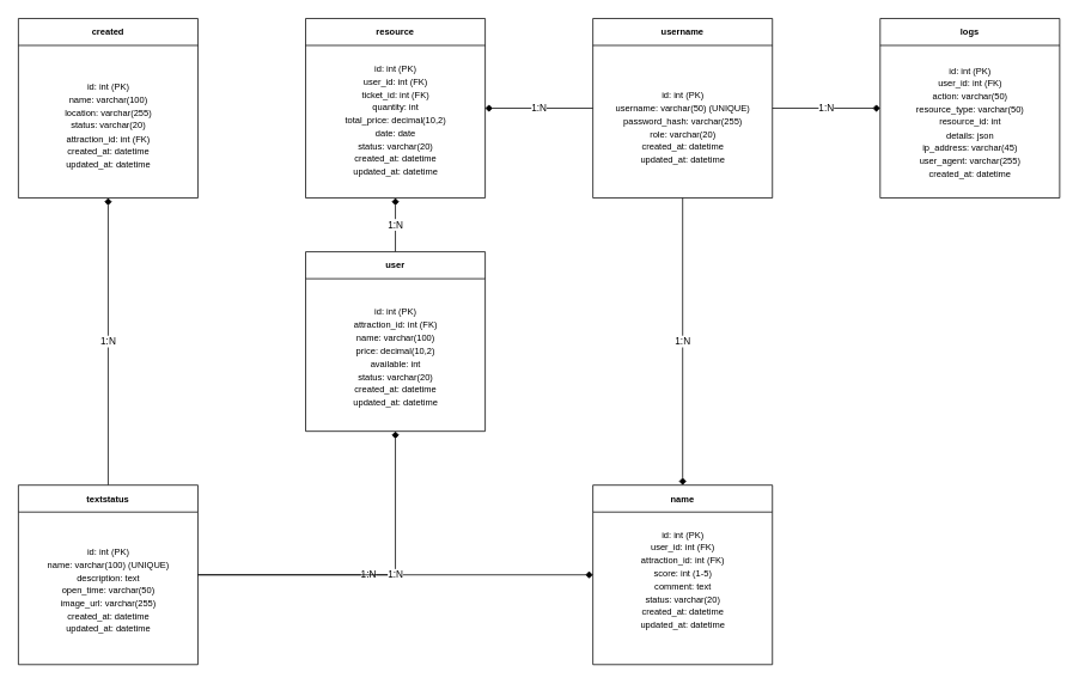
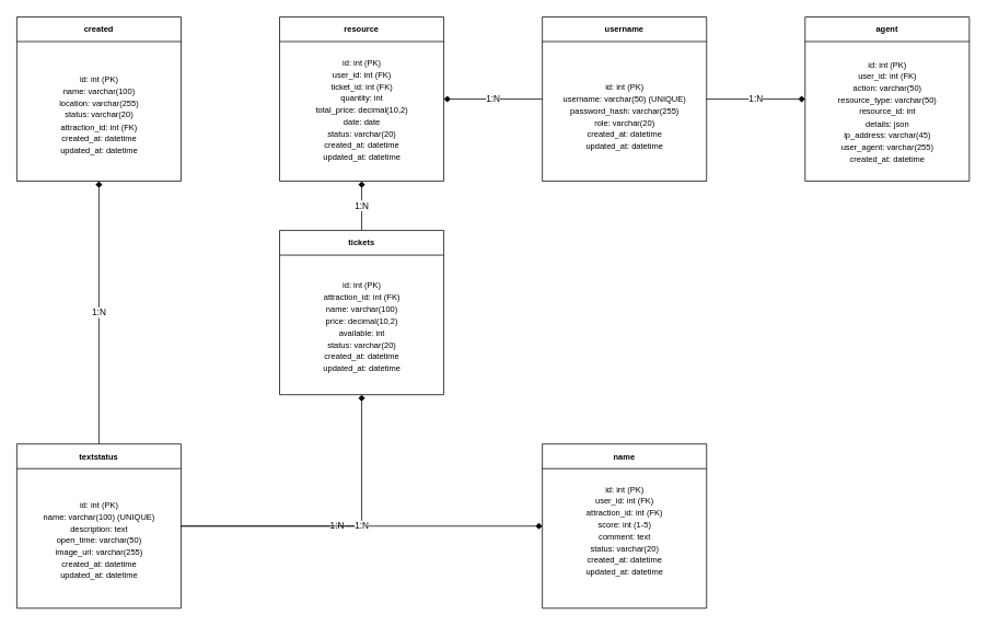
- <mxCell id="19" value="&lt;b&gt;logs&lt;/b&gt;" style="shape=table;startSize=30;container=1;collapsible=0;childLayout=tableLayout;fontSize=10;whiteSpace=wrap;html=1;" parent="18" vertex="1"><mxGeometry width="200" height="200" as="geometry" /></mxCell>
+ <mxCell id="19" value="&lt;b&gt;agent&lt;/b&gt;" style="shape=table;startSize=30;container=1;collapsible=0;childLayout=tableLayout;fontSize=10;whiteSpace=wrap;html=1;" parent="18" vertex="1"><mxGeometry width="200" height="200" as="geometry" /></mxCell>
- <mxCell id="22" value="&lt;b&gt;user&lt;/b&gt;" style="shape=table;startSize=30;container=1;collapsible=0;childLayout=tableLayout;fontSize=10;whiteSpace=wrap;html=1;" parent="21" vertex="1"><mxGeometry width="200" height="200" as="geometry" /></mxCell>
+ <mxCell id="22" value="&lt;b&gt;tickets&lt;/b&gt;" style="shape=table;startSize=30;container=1;collapsible=0;childLayout=tableLayout;fontSize=10;whiteSpace=wrap;html=1;" parent="21" vertex="1"><mxGeometry width="200" height="200" as="geometry" /></mxCell>
- <mxCell id="6" value="1:N" style="edgeStyle=orthogonalEdgeStyle;rounded=0;html=1;jettySize=auto;orthogonalLoop=1;endArrow=diamond;endFill=1;" parent="1" source="16" target="28" edge="1"><mxGeometry relative="1" as="geometry"><mxPoint x="700" y="150" as="sourcePoint" /><mxPoint x="700" y="240" as="targetPoint" /></mxGeometry></mxCell>
